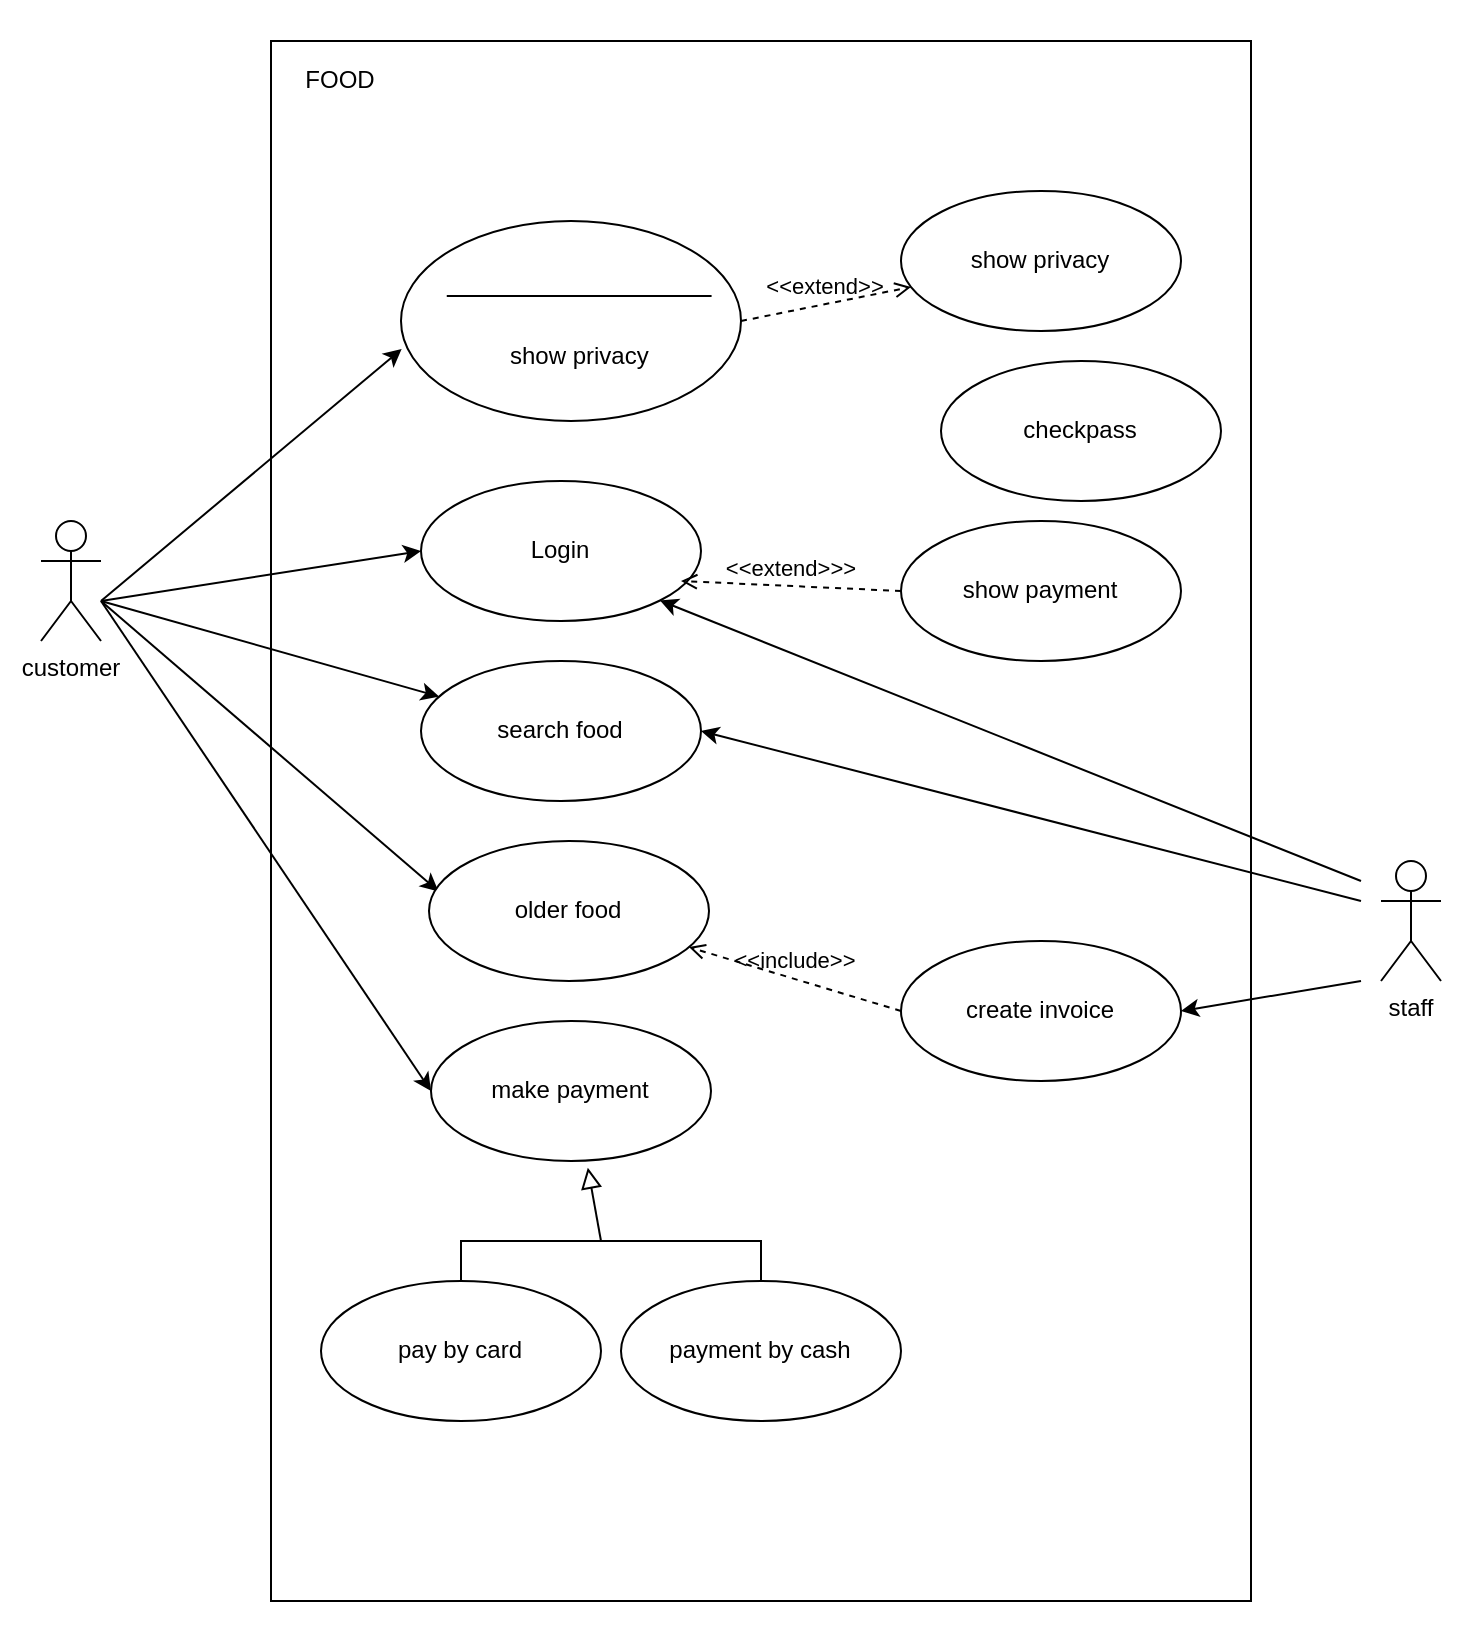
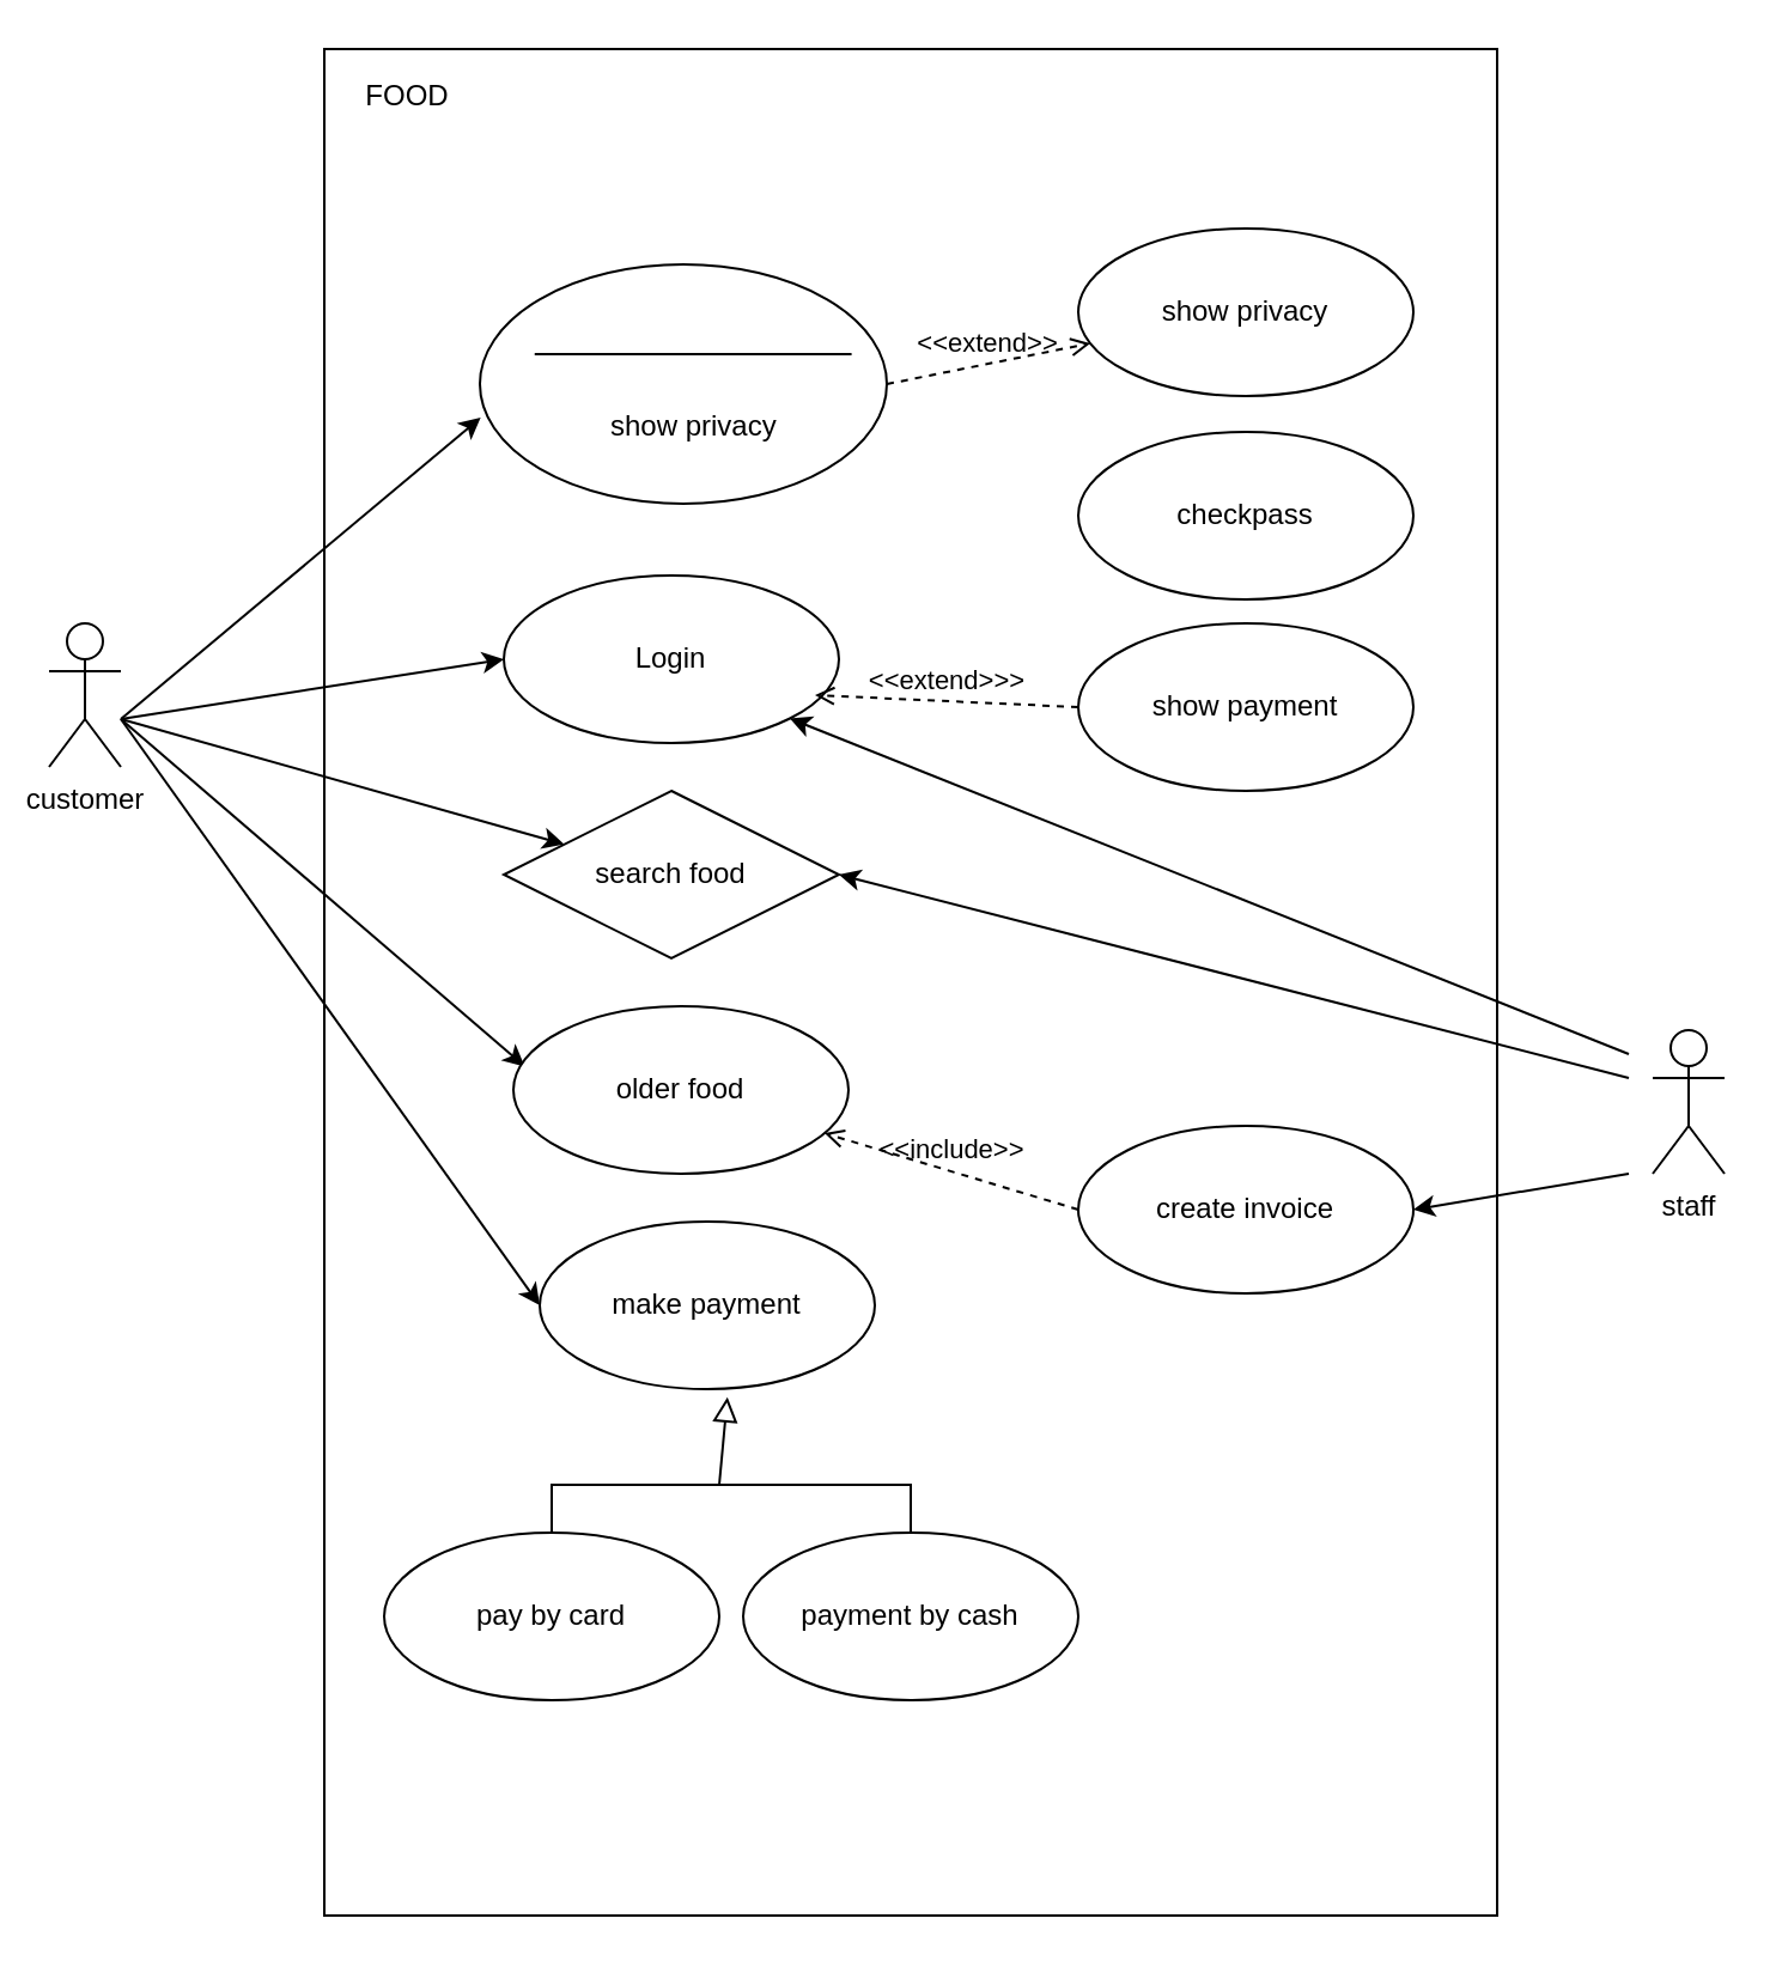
- <mxCell id="10" value="checkpass" style="ellipse;whiteSpace=wrap;html=1;" parent="1" vertex="1"><mxGeometry x="470" y="180" width="140" height="70" as="geometry" /></mxCell>
+ <mxCell id="10" value="checkpass" style="ellipse;whiteSpace=wrap;html=1;" parent="1" vertex="1"><mxGeometry x="450" y="180" width="140" height="70" as="geometry" /></mxCell>
- <mxCell id="8" value="search food" style="ellipse;whiteSpace=wrap;html=1;" parent="1" vertex="1"><mxGeometry x="210" y="330" width="140" height="70" as="geometry" /></mxCell>
+ <mxCell id="8" value="search food" style="rhombus;whiteSpace=wrap;html=1;" parent="1" vertex="1"><mxGeometry x="210" y="330" width="140" height="70" as="geometry" /></mxCell>
- <mxCell id="9" value="make payment" style="ellipse;whiteSpace=wrap;html=1;" parent="1" vertex="1"><mxGeometry x="215" y="510" width="140" height="70" as="geometry" /></mxCell>
+ <mxCell id="9" value="make payment" style="ellipse;whiteSpace=wrap;html=1;" parent="1" vertex="1"><mxGeometry x="225" y="510" width="140" height="70" as="geometry" /></mxCell>
